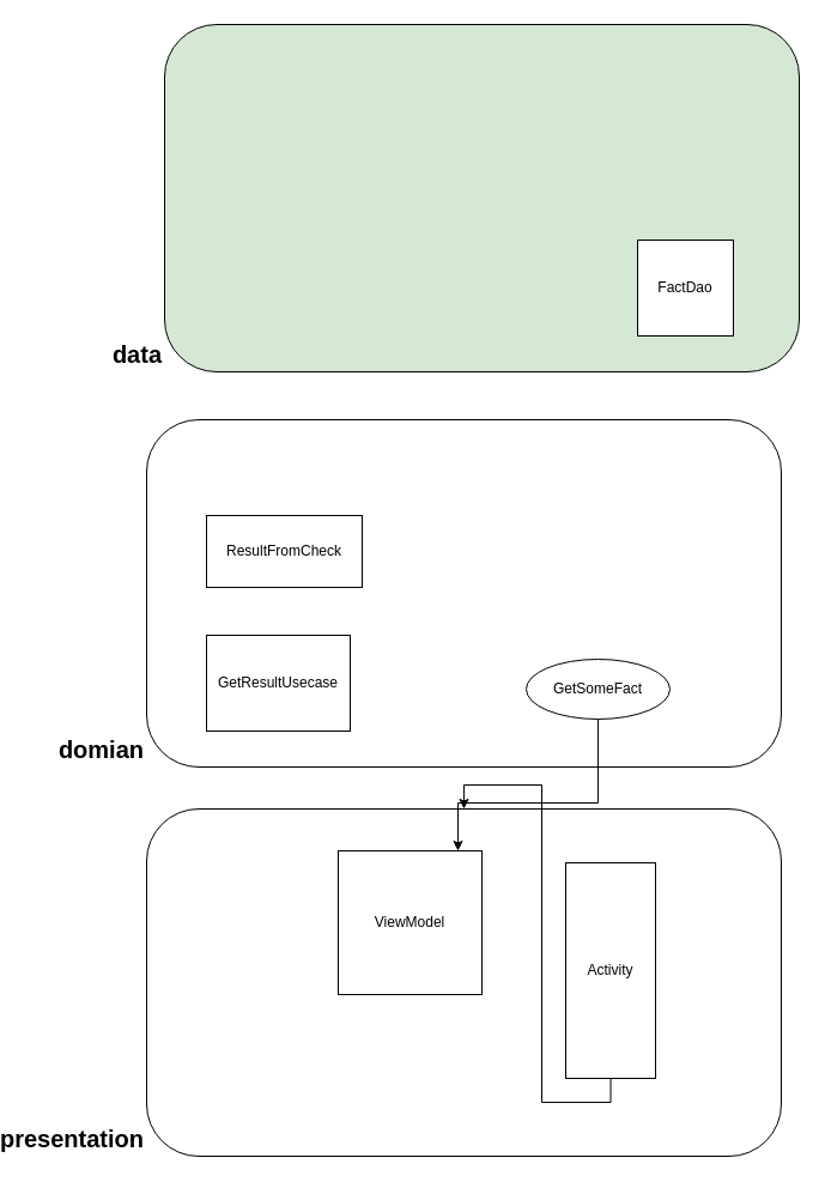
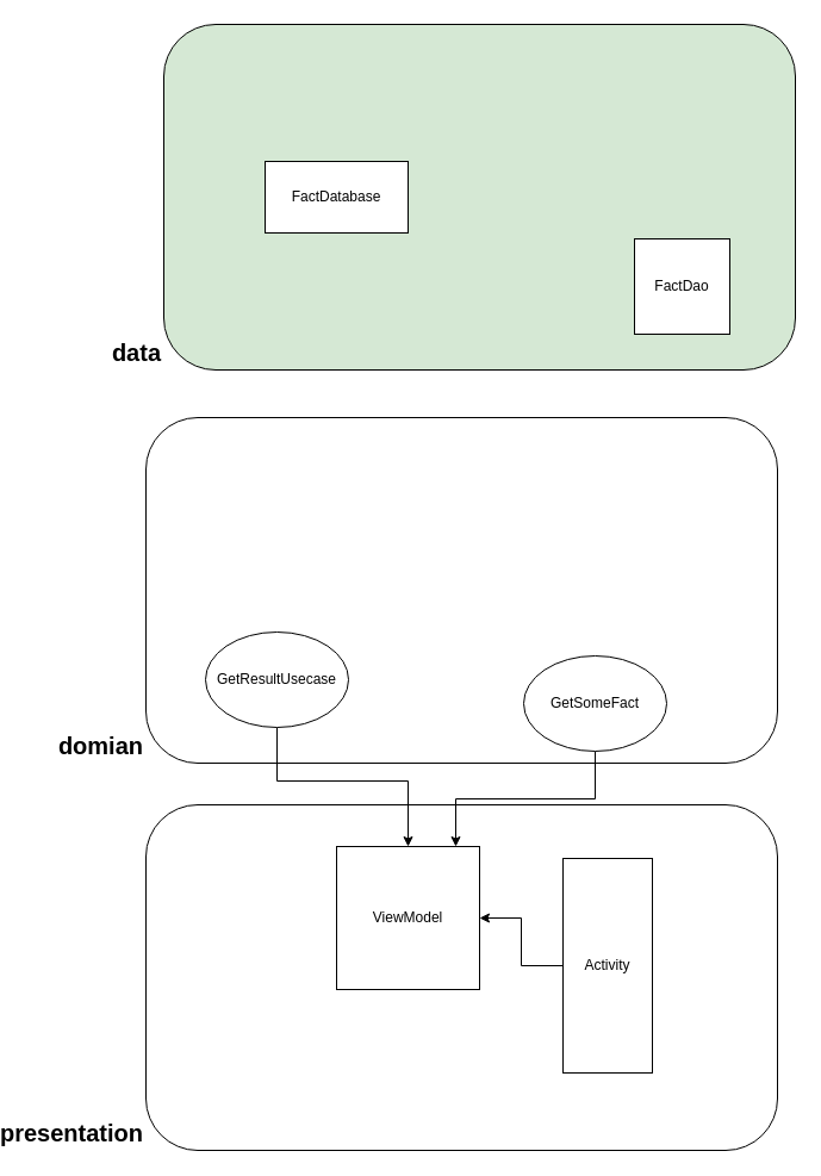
+ <mxCell id="13" value="FactDatabase" style="rounded=0;whiteSpace=wrap;html=1;" vertex="1" parent="1"><mxGeometry x="120" y="135" width="120" height="60" as="geometry" /></mxCell>
- <mxCell id="9" value="ResultFromCheck" style="rounded=0;whiteSpace=wrap;html=1;" parent="1" vertex="1"><mxGeometry x="70" y="430" width="130" height="60" as="geometry" /></mxCell>
- <mxCell id="5" value="GetResultUsecase" style="whiteSpace=wrap;html=1;rounded=0;" parent="1" vertex="1"><mxGeometry x="70" y="530" width="120" height="80" as="geometry" /></mxCell>
+ <mxCell id="5" value="GetResultUsecase" style="ellipse;whiteSpace=wrap;html=1;" parent="1" vertex="1"><mxGeometry x="70" y="530" width="120" height="80" as="geometry" /></mxCell>
- <mxCell id="11" value="GetSomeFact" style="ellipse;whiteSpace=wrap;html=1;" parent="1" vertex="1"><mxGeometry x="337" y="550" width="120" height="50" as="geometry" /></mxCell>
+ <mxCell id="11" value="GetSomeFact" style="ellipse;whiteSpace=wrap;html=1;" parent="1" vertex="1"><mxGeometry x="337" y="550" width="120" height="80" as="geometry" /></mxCell>
+ <mxCell id="4" style="edgeStyle=orthogonalEdgeStyle;rounded=0;orthogonalLoop=1;jettySize=auto;html=1;exitX=0.5;exitY=1;exitDx=0;exitDy=0;" parent="1" source="5" target="12" edge="1"><mxGeometry relative="1" as="geometry"><Array as="points"><mxPoint x="130" y="655" /><mxPoint x="240" y="655" /></Array></mxGeometry></mxCell>
- <mxCell id="6" style="edgeStyle=orthogonalEdgeStyle;rounded=0;orthogonalLoop=1;jettySize=auto;html=1;" parent="1" source="7" target="3" edge="1"><mxGeometry relative="1" as="geometry" /></mxCell>
+ <mxCell id="6" style="edgeStyle=orthogonalEdgeStyle;rounded=0;orthogonalLoop=1;jettySize=auto;html=1;" parent="1" source="7" target="12" edge="1"><mxGeometry relative="1" as="geometry" /></mxCell>
